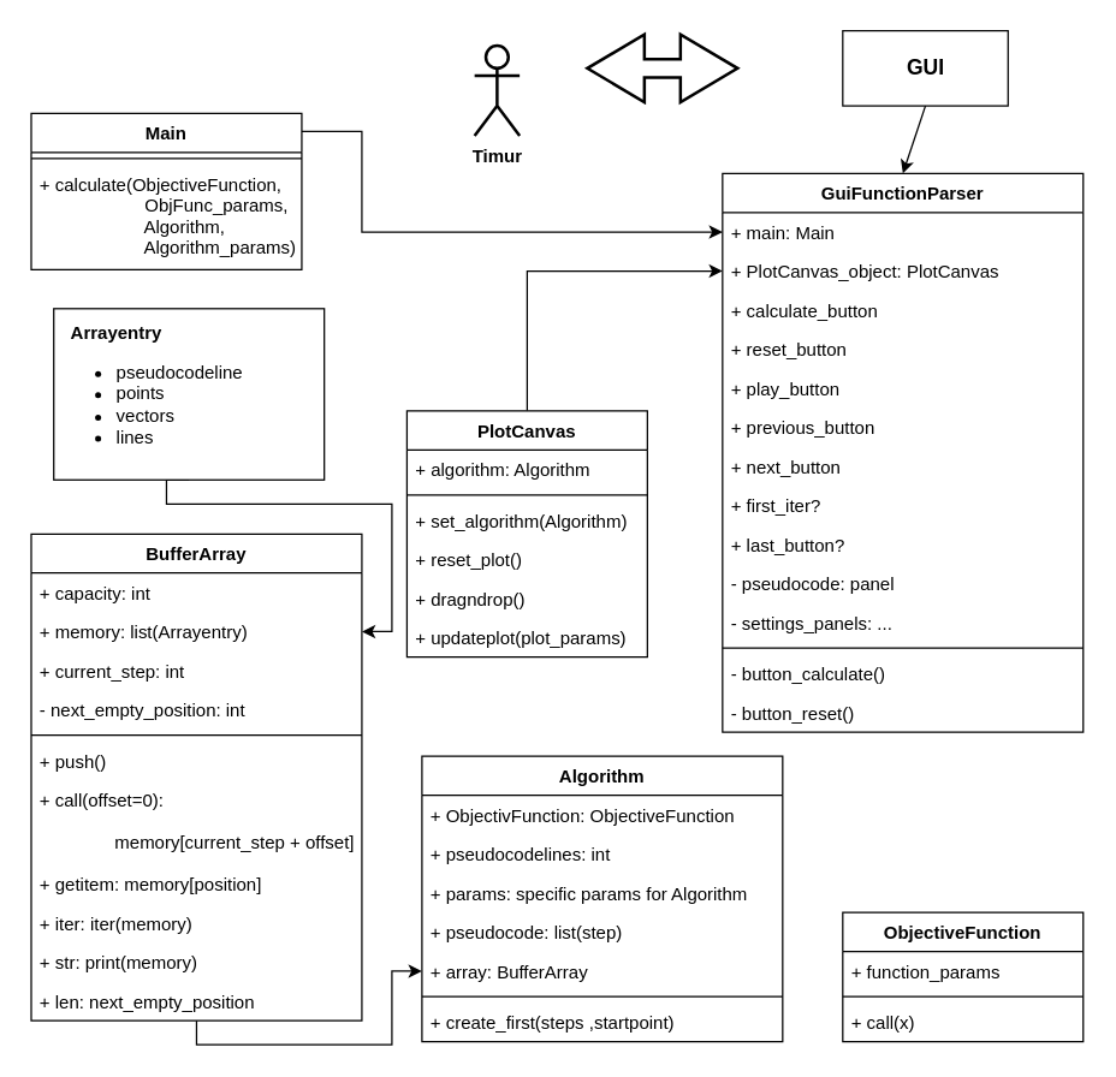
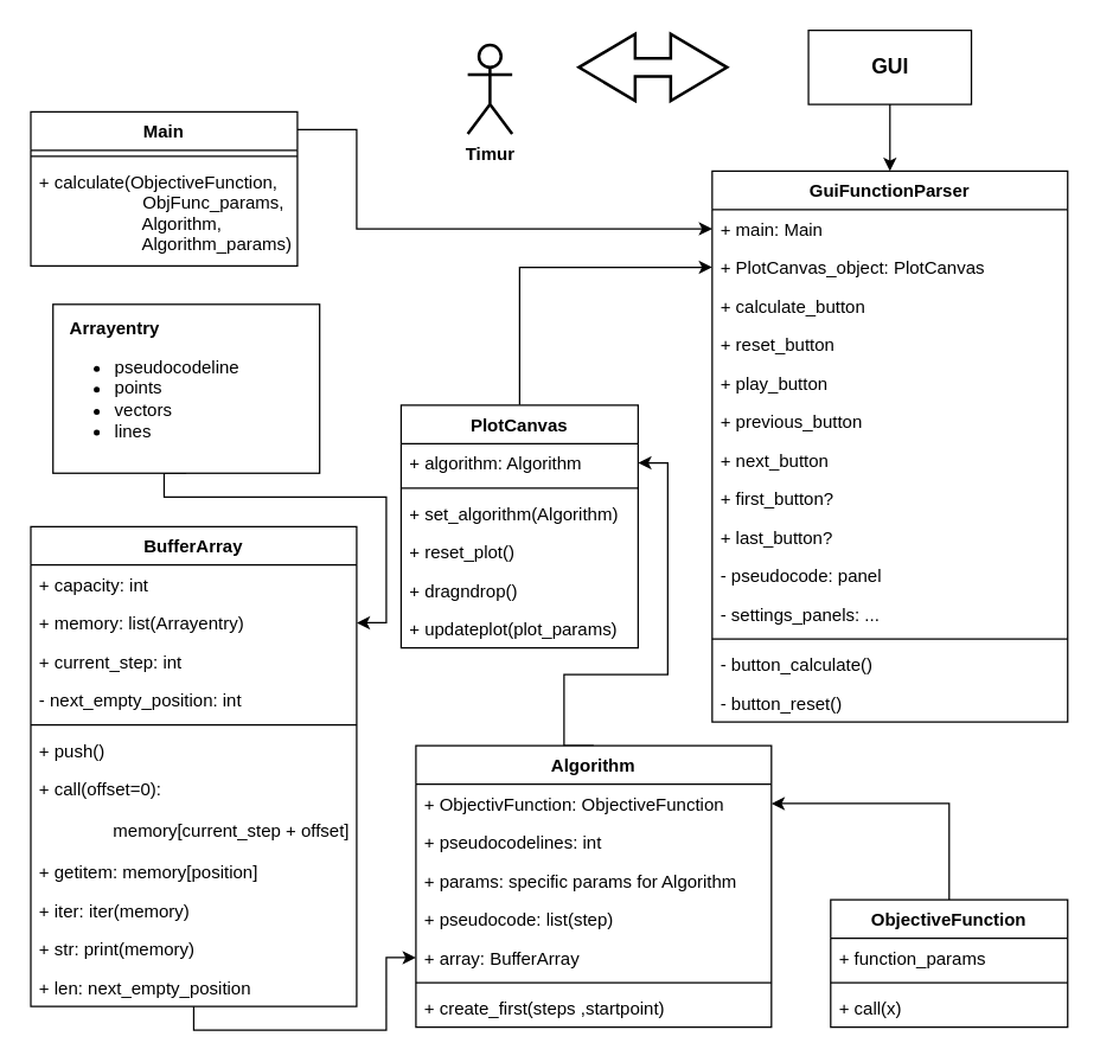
- <mxCell id="59" value="&lt;b&gt;&lt;font style=&quot;font-size: 14px&quot;&gt;GUI&lt;/font&gt;&lt;/b&gt;" style="html=1;" parent="1" vertex="1"><mxGeometry x="560" y="20" width="110" height="50" as="geometry" /></mxCell>
+ <mxCell id="59" value="&lt;b&gt;&lt;font style=&quot;font-size: 14px&quot;&gt;GUI&lt;/font&gt;&lt;/b&gt;" style="html=1;" parent="1" vertex="1"><mxGeometry x="545" y="20" width="110" height="50" as="geometry" /></mxCell>
- <mxCell id="32" value="+ first_iter?" style="text;strokeColor=none;fillColor=none;align=left;verticalAlign=top;spacingLeft=4;spacingRight=4;overflow=hidden;rotatable=0;points=[[0,0.5],[1,0.5]];portConstraint=eastwest;" parent="24" vertex="1"><mxGeometry y="208" width="240" height="26" as="geometry" /></mxCell>
+ <mxCell id="32" value="+ first_button?" style="text;strokeColor=none;fillColor=none;align=left;verticalAlign=top;spacingLeft=4;spacingRight=4;overflow=hidden;rotatable=0;points=[[0,0.5],[1,0.5]];portConstraint=eastwest;" parent="24" vertex="1"><mxGeometry y="208" width="240" height="26" as="geometry" /></mxCell>
+ <mxCell id="2" style="edgeStyle=orthogonalEdgeStyle;rounded=0;orthogonalLoop=1;jettySize=auto;html=1;exitX=0.5;exitY=0;exitDx=0;exitDy=0;entryX=1;entryY=0.5;entryDx=0;entryDy=0;" parent="1" source="3" target="18" edge="1"><mxGeometry relative="1" as="geometry"><Array as="points"><mxPoint x="380" y="455" /><mxPoint x="450" y="455" /><mxPoint x="450" y="312" /></Array></mxGeometry></mxCell>
+ <mxCell id="11" style="edgeStyle=orthogonalEdgeStyle;rounded=0;orthogonalLoop=1;jettySize=auto;html=1;exitX=0.5;exitY=0;exitDx=0;exitDy=0;" parent="1" source="12" target="4" edge="1"><mxGeometry relative="1" as="geometry" /></mxCell>
